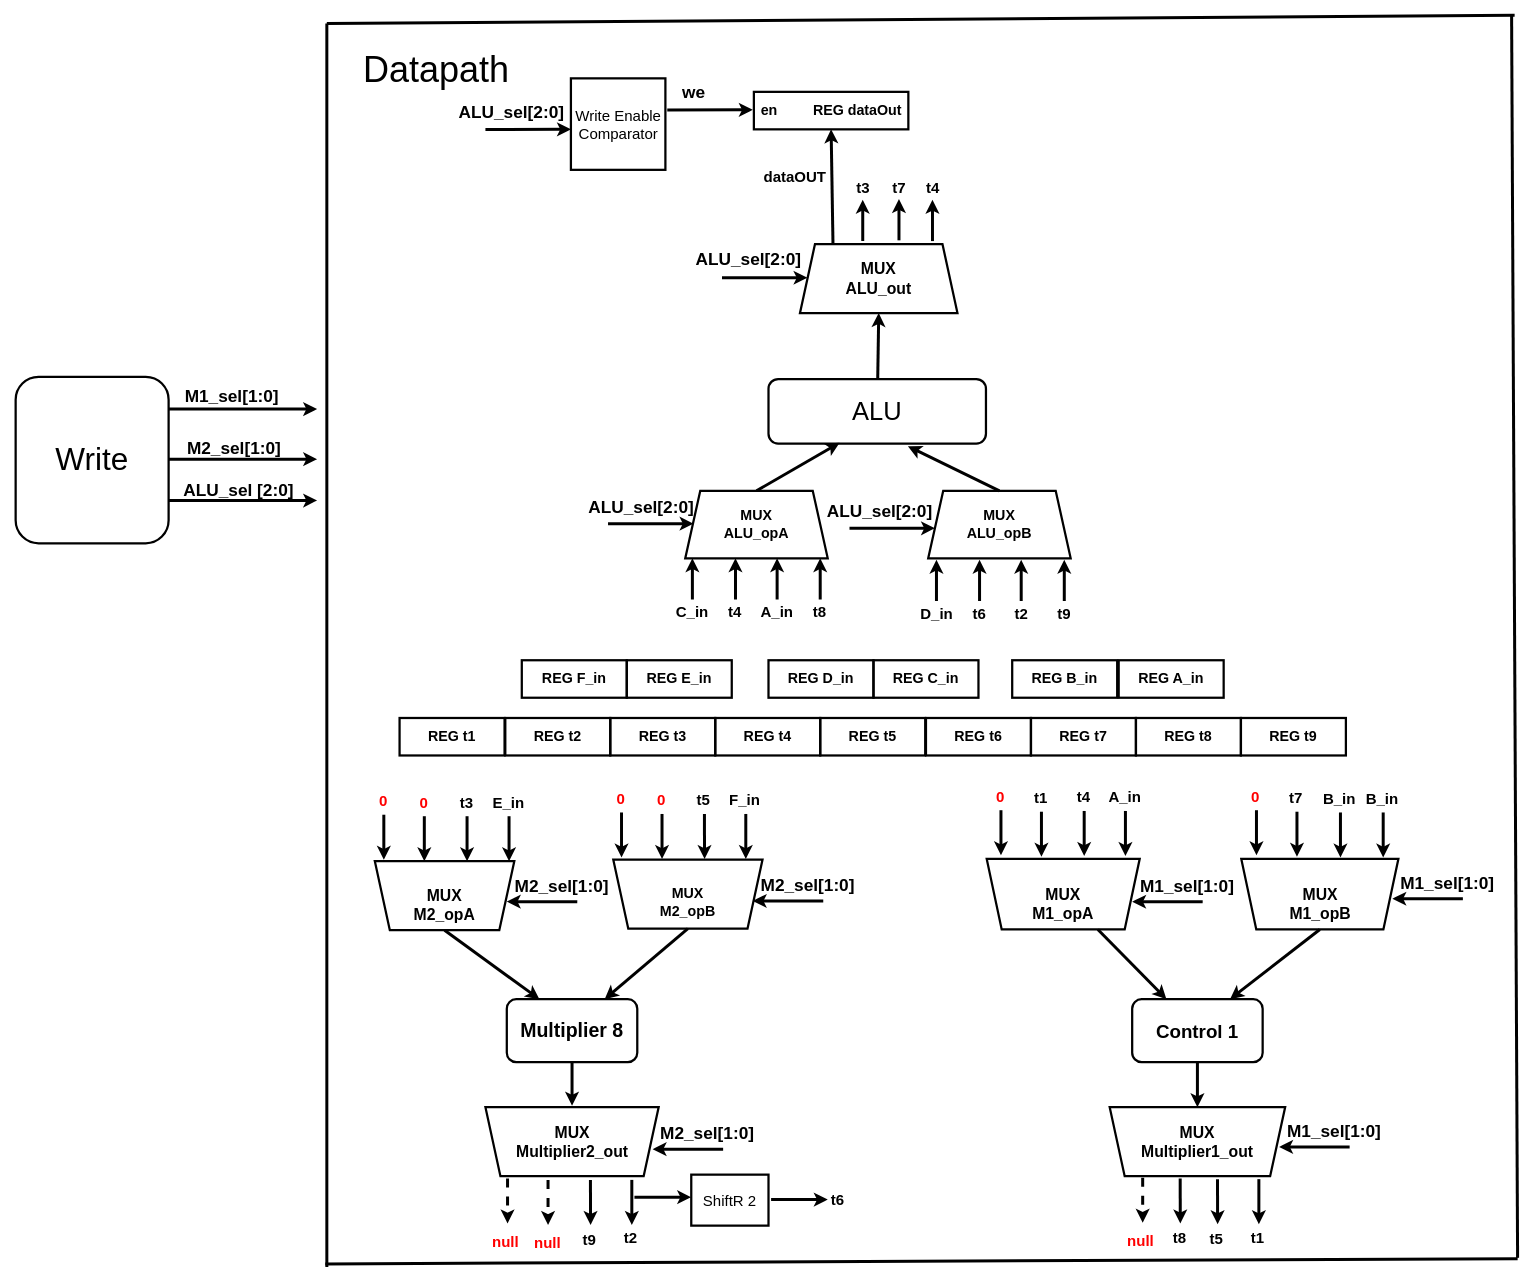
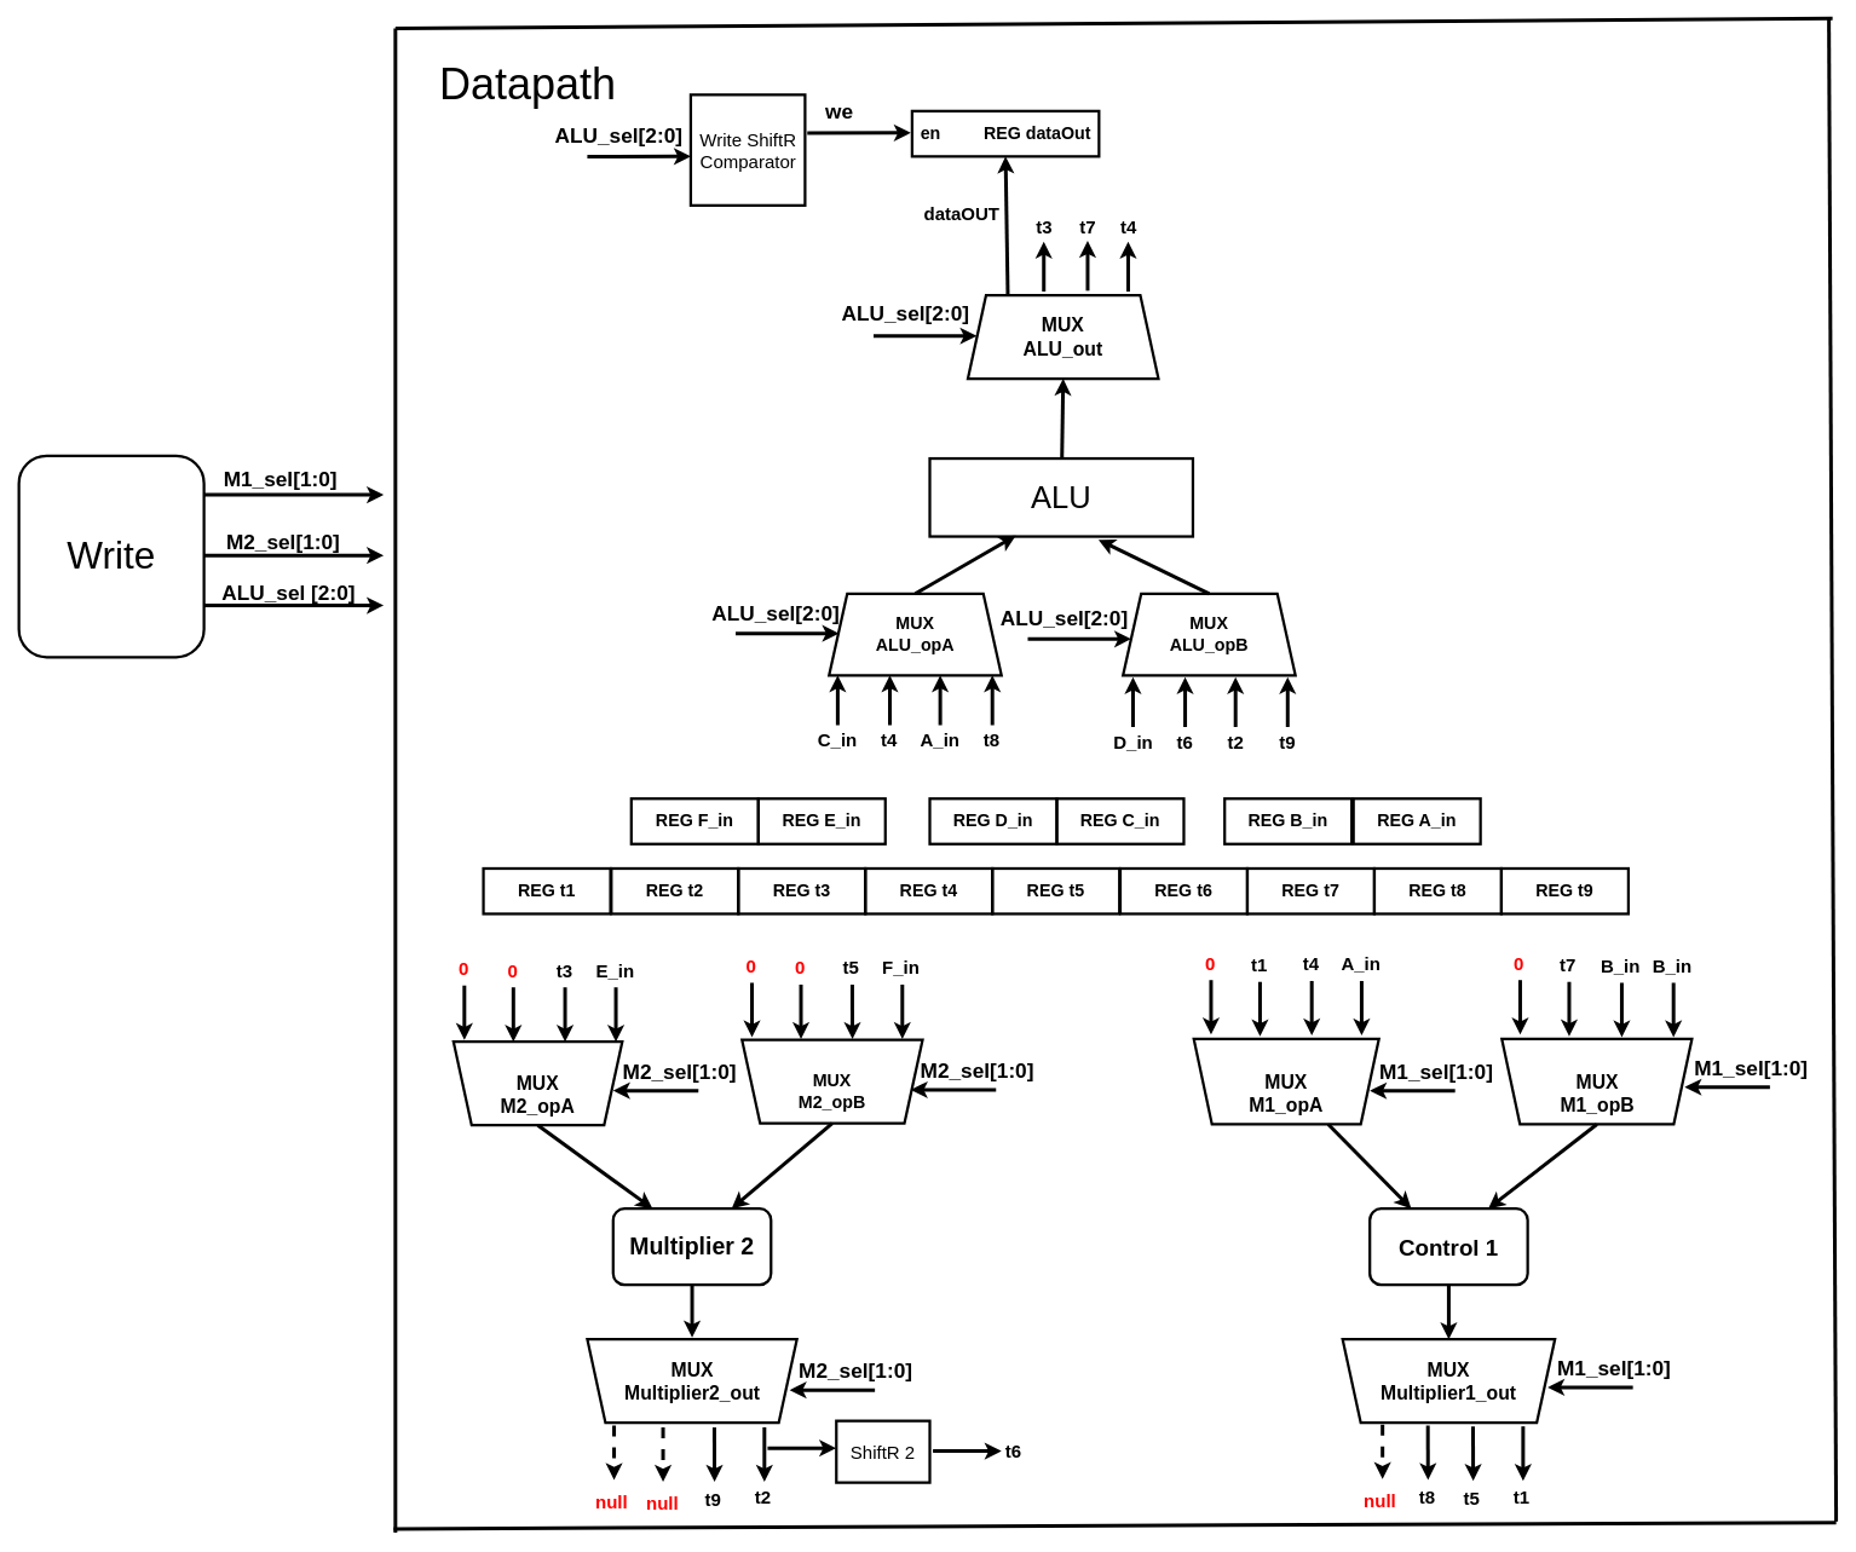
- <mxCell id="139" value="&lt;font style=&quot;font-size: 20px;&quot; color=&quot;#000000&quot;&gt;Write Enable Comparator&lt;/font&gt;" style="rounded=0;whiteSpace=wrap;html=1;fillColor=none;strokeColor=#000000;strokeWidth=3;" parent="1" vertex="1"><mxGeometry x="760.5" y="104" width="126" height="122" as="geometry" /></mxCell>
+ <mxCell id="139" value="&lt;font style=&quot;font-size: 20px;&quot; color=&quot;#000000&quot;&gt;Write ShiftR Comparator&lt;/font&gt;" style="rounded=0;whiteSpace=wrap;html=1;fillColor=none;strokeColor=#000000;strokeWidth=3;" parent="1" vertex="1"><mxGeometry x="760.5" y="104" width="126" height="122" as="geometry" /></mxCell>
- <mxCell id="5" value="&lt;font style=&quot;font-size: 34px;&quot; color=&quot;#000000&quot;&gt;ALU&lt;/font&gt;" style="rounded=1;whiteSpace=wrap;html=1;fillColor=none;strokeColor=#000000;strokeWidth=3;" parent="1" vertex="1"><mxGeometry x="1024" y="505" width="290" height="86" as="geometry" /></mxCell>
+ <mxCell id="5" value="&lt;font style=&quot;font-size: 34px;&quot; color=&quot;#000000&quot;&gt;ALU&lt;/font&gt;" style="whiteSpace=wrap;html=1;fillColor=none;strokeColor=#000000;strokeWidth=3;rounded=0;" parent="1" vertex="1"><mxGeometry x="1024" y="505" width="290" height="86" as="geometry" /></mxCell>
- <mxCell id="42" value="&lt;font style=&quot;font-size: 26px;&quot; color=&quot;#000000&quot;&gt;&lt;b&gt;Multiplier 8&lt;/b&gt;&lt;/font&gt;" style="rounded=1;whiteSpace=wrap;html=1;fillColor=none;strokeColor=#000000;strokeWidth=3;" parent="1" vertex="1"><mxGeometry x="675" y="1332" width="174" height="84" as="geometry" /></mxCell>
+ <mxCell id="42" value="&lt;font style=&quot;font-size: 26px;&quot; color=&quot;#000000&quot;&gt;&lt;b&gt;Multiplier 2&lt;/b&gt;&lt;/font&gt;" style="rounded=1;whiteSpace=wrap;html=1;fillColor=none;strokeColor=#000000;strokeWidth=3;" parent="1" vertex="1"><mxGeometry x="675" y="1332" width="174" height="84" as="geometry" /></mxCell>
